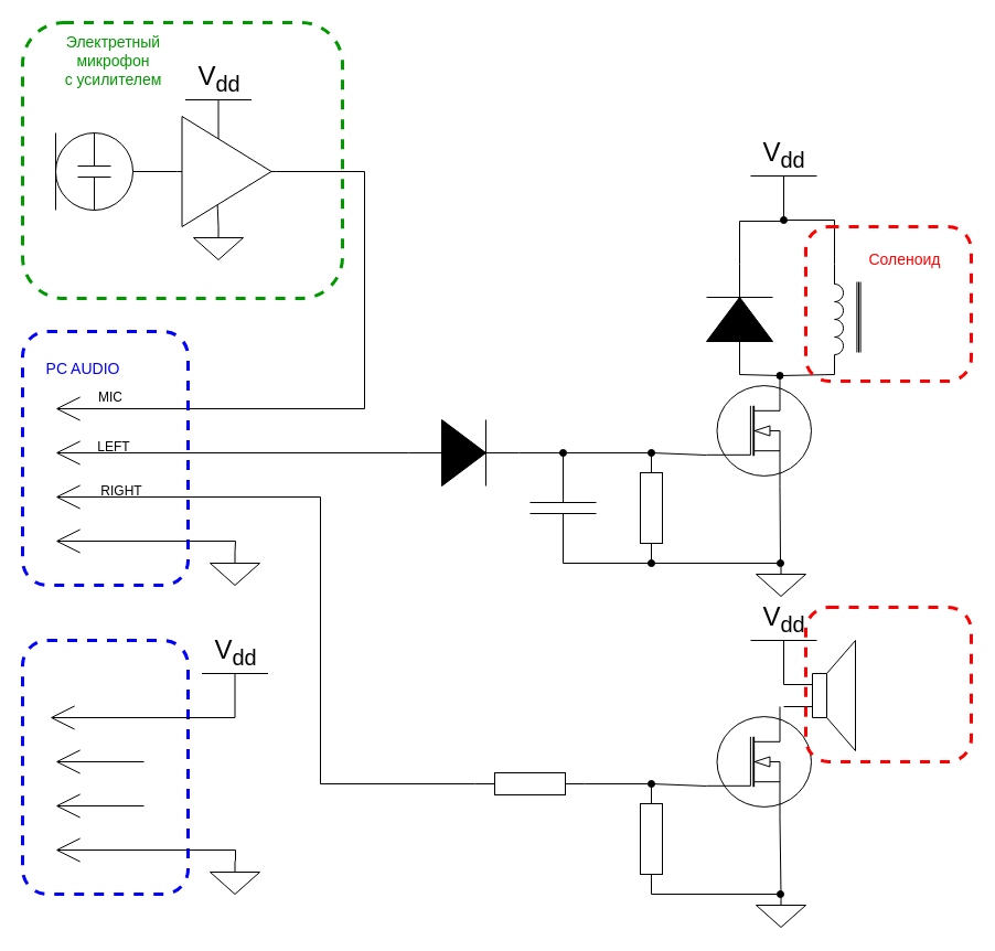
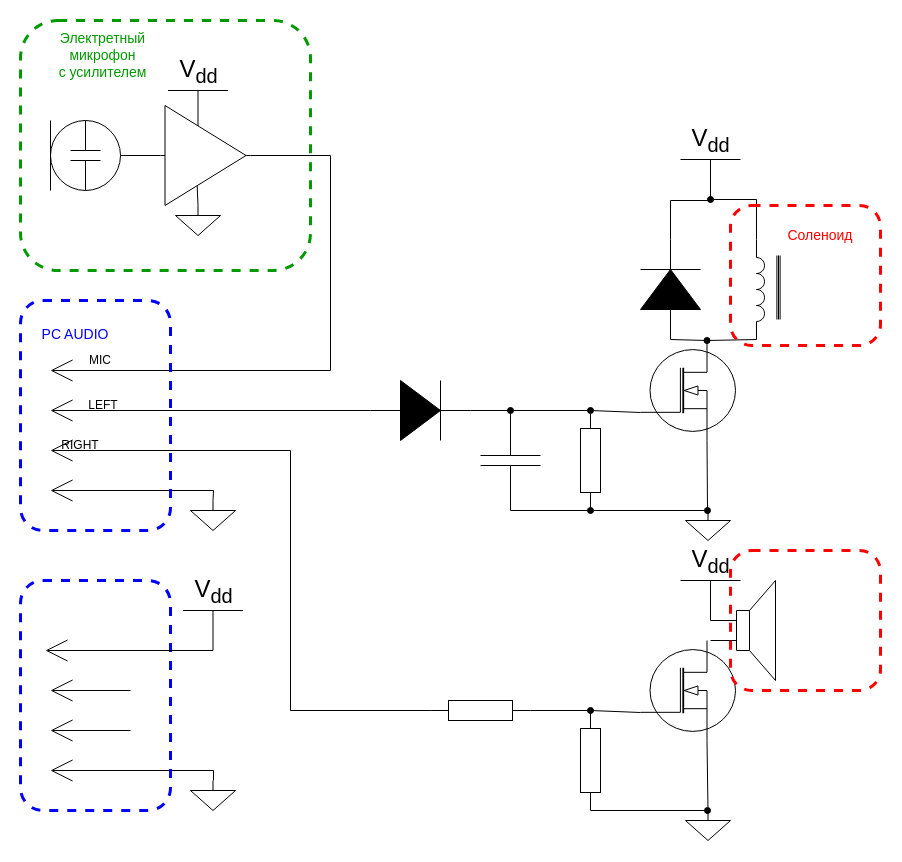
- <mxCell id="45" value="RIGHT" style="text;html=1;align=center;verticalAlign=middle;whiteSpace=wrap;rounded=0;" vertex="1" parent="1"><mxGeometry x="80" y="430" width="60" height="30" as="geometry" /></mxCell>
+ <mxCell id="45" value="RIGHT" style="text;html=1;align=center;verticalAlign=middle;whiteSpace=wrap;rounded=0;" vertex="1" parent="1"><mxGeometry x="50" y="430" width="60" height="30" as="geometry" /></mxCell>
